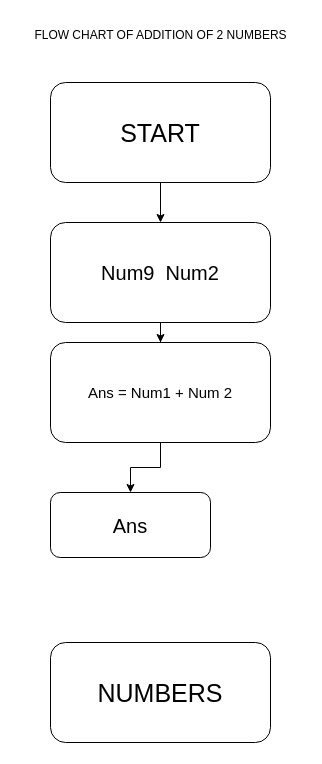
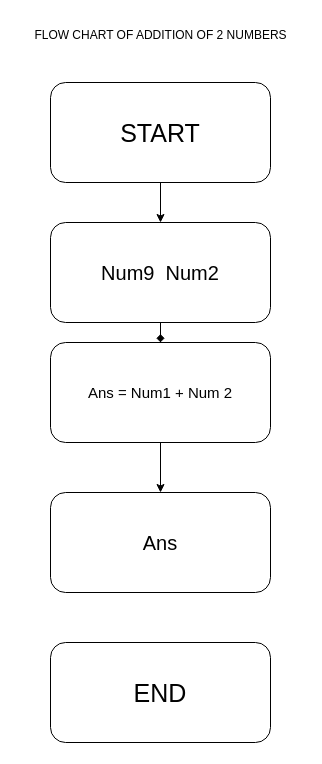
- <mxCell id="5" style="edgeStyle=orthogonalEdgeStyle;rounded=0;orthogonalLoop=1;jettySize=auto;html=1;entryX=0.5;entryY=0;entryDx=0;entryDy=0;" edge="1" parent="1" source="6" target="8"><mxGeometry relative="1" as="geometry" /></mxCell>
+ <mxCell id="5" style="edgeStyle=orthogonalEdgeStyle;rounded=0;orthogonalLoop=1;jettySize=auto;html=1;entryX=0.5;entryY=0;entryDx=0;entryDy=0;endArrow=diamond;" edge="1" parent="1" source="6" target="8"><mxGeometry relative="1" as="geometry" /></mxCell>
- <mxCell id="9" value="&lt;font style=&quot;font-size: 20px;&quot;&gt;Ans&lt;/font&gt;" style="rounded=1;whiteSpace=wrap;html=1;" vertex="1" parent="1"><mxGeometry x="50" y="492" width="160" height="65" as="geometry" /></mxCell>
+ <mxCell id="9" value="&lt;font style=&quot;font-size: 20px;&quot;&gt;Ans&lt;/font&gt;" style="rounded=1;whiteSpace=wrap;html=1;" vertex="1" parent="1"><mxGeometry x="50" y="492" width="220" height="100" as="geometry" /></mxCell>
- <mxCell id="4" value="&lt;font style=&quot;font-size: 25px;&quot;&gt;NUMBERS&lt;/font&gt;" style="rounded=1;whiteSpace=wrap;html=1;" vertex="1" parent="1"><mxGeometry x="50" y="642" width="220" height="100" as="geometry" /></mxCell>
+ <mxCell id="4" value="&lt;font style=&quot;font-size: 25px;&quot;&gt;END&lt;/font&gt;" style="rounded=1;whiteSpace=wrap;html=1;" vertex="1" parent="1"><mxGeometry x="50" y="642" width="220" height="100" as="geometry" /></mxCell>
